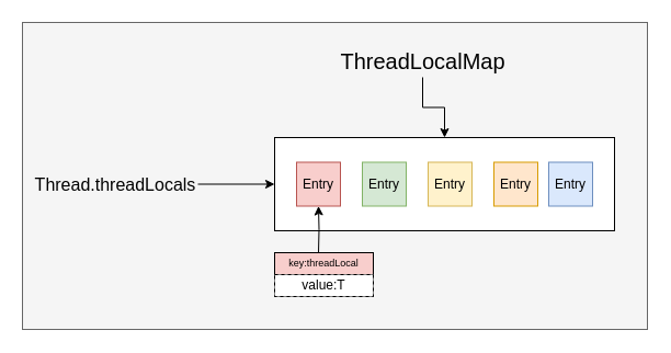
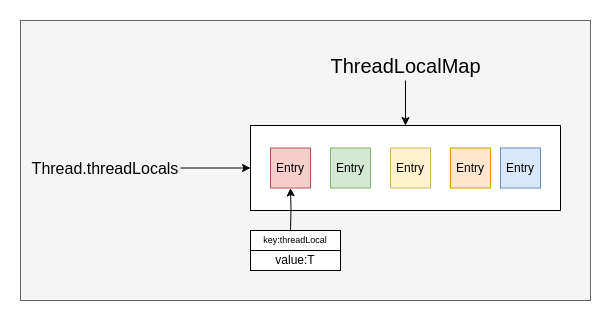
- <mxCell id="7" value="ThreadLocalMap" style="text;html=1;align=center;verticalAlign=middle;resizable=0;points=[];autosize=1;fontSize=20;" parent="1" vertex="1"><mxGeometry x="300" y="40" width="170" height="30" as="geometry" /></mxCell>
+ <mxCell id="7" value="ThreadLocalMap" style="text;html=1;align=center;verticalAlign=middle;resizable=0;points=[];autosize=1;fontSize=20;" parent="1" vertex="1"><mxGeometry x="320" y="50" width="170" height="30" as="geometry" /></mxCell>
- <mxCell id="16" value="&lt;font style=&quot;font-size: 9px;&quot;&gt;key:threadLocal&lt;/font&gt;" style="rounded=0;whiteSpace=wrap;html=1;fontSize=9;fillColor=#f8cecc;" vertex="1" parent="1"><mxGeometry x="250" y="230" width="90" height="20" as="geometry" /></mxCell>
+ <mxCell id="16" value="&lt;font style=&quot;font-size: 9px;&quot;&gt;key:threadLocal&lt;/font&gt;" style="rounded=0;whiteSpace=wrap;html=1;fontSize=9;" vertex="1" parent="1"><mxGeometry x="250" y="230" width="90" height="20" as="geometry" /></mxCell>
- <mxCell id="17" value="value:T" style="rounded=0;whiteSpace=wrap;html=1;dashed=1;" vertex="1" parent="1"><mxGeometry x="250" y="250" width="90" height="20" as="geometry" /></mxCell>
+ <mxCell id="17" value="value:T" style="rounded=0;whiteSpace=wrap;html=1;" vertex="1" parent="1"><mxGeometry x="250" y="250" width="90" height="20" as="geometry" /></mxCell>
